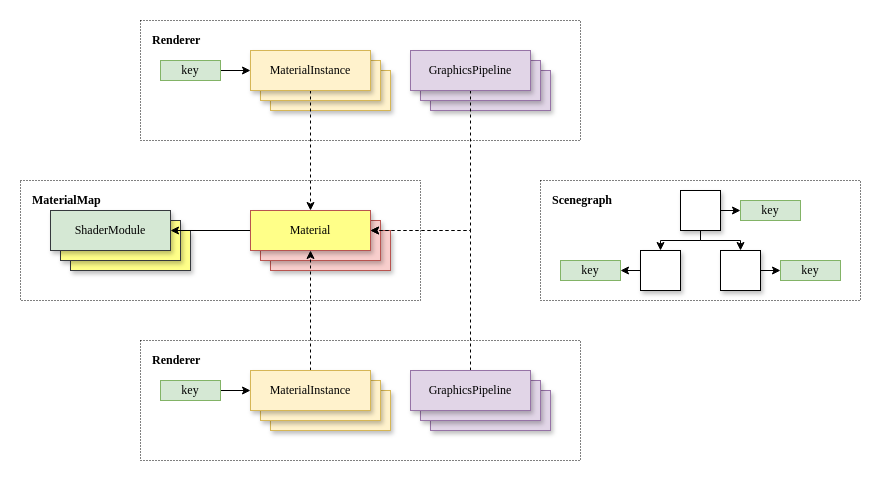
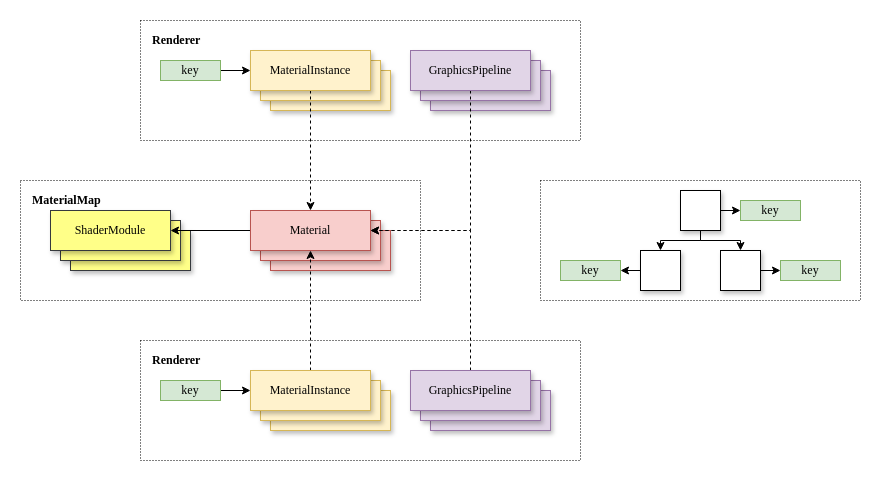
- <mxCell id="47" value="Scenegraph" style="rounded=0;whiteSpace=wrap;html=1;fillColor=none;strokeColor=none;fontFamily=Lucida Console;fontStyle=1;align=left;" parent="1" vertex="1"><mxGeometry x="550" y="180" width="100" height="40" as="geometry" /></mxCell>
- <mxCell id="16" value="ShaderModule" style="rounded=0;whiteSpace=wrap;html=1;shadow=1;fontFamily=Lucida Console;fillColor=#d5e8d4;strokeColor=#36393d;" parent="1" vertex="1"><mxGeometry x="50" y="210" width="120" height="40" as="geometry" /></mxCell>
+ <mxCell id="16" value="ShaderModule" style="rounded=0;whiteSpace=wrap;html=1;shadow=1;fontFamily=Lucida Console;fillColor=#ffff88;strokeColor=#36393d;" parent="1" vertex="1"><mxGeometry x="50" y="210" width="120" height="40" as="geometry" /></mxCell>
- <mxCell id="15" value="Material" style="rounded=0;whiteSpace=wrap;html=1;shadow=1;fontFamily=Lucida Console;fillColor=#ffff88;strokeColor=#b85450;" parent="1" vertex="1"><mxGeometry x="250" y="210" width="120" height="40" as="geometry" /></mxCell>
+ <mxCell id="15" value="Material" style="rounded=0;whiteSpace=wrap;html=1;shadow=1;fontFamily=Lucida Console;fillColor=#f8cecc;strokeColor=#b85450;" parent="1" vertex="1"><mxGeometry x="250" y="210" width="120" height="40" as="geometry" /></mxCell>
